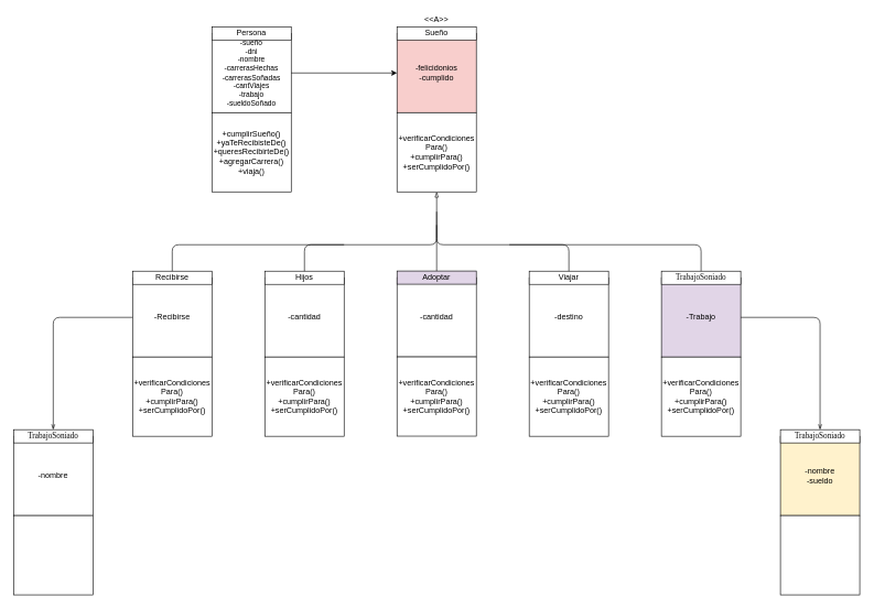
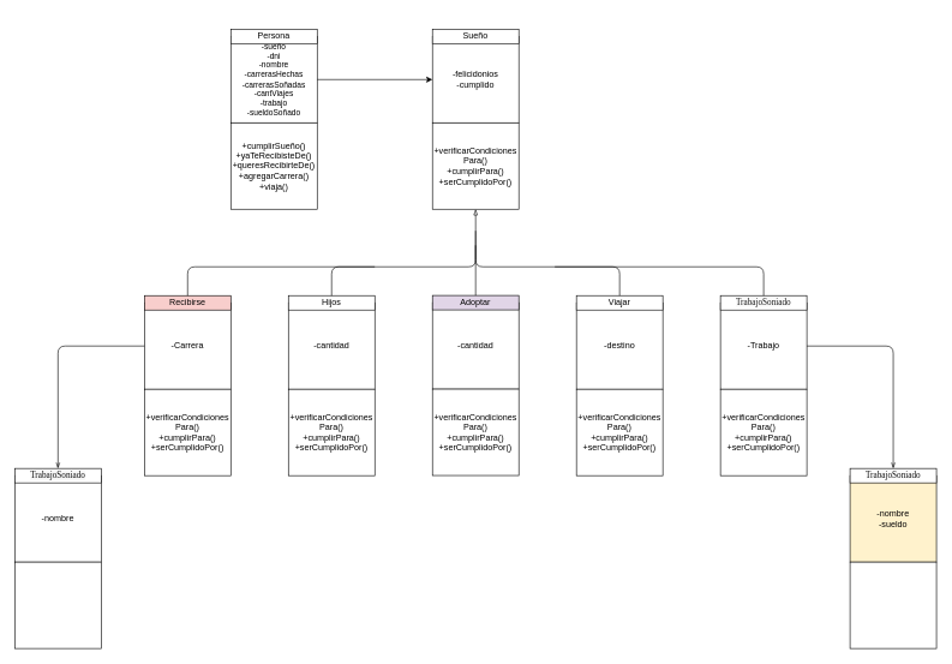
- <mxCell id="2" value="&amp;lt;&amp;lt;A&amp;gt;&amp;gt;" style="text;html=1;resizable=0;points=[];autosize=1;align=left;verticalAlign=top;spacingTop=-4;" vertex="1" parent="1"><mxGeometry x="640" y="20" width="50" height="20" as="geometry" /></mxCell>
- <mxCell id="4" value="&lt;div&gt;&lt;span&gt;-felicidonios&lt;/span&gt;&lt;/div&gt;&lt;div&gt;&lt;span&gt;-cumplido&lt;/span&gt;&lt;/div&gt;" style="whiteSpace=wrap;html=1;aspect=fixed;align=center;fillColor=#f8cecc;" vertex="1" parent="3"><mxGeometry y="10" width="120" height="120" as="geometry" /></mxCell>
+ <mxCell id="4" value="&lt;div&gt;&lt;span&gt;-felicidonios&lt;/span&gt;&lt;/div&gt;&lt;div&gt;&lt;span&gt;-cumplido&lt;/span&gt;&lt;/div&gt;" style="whiteSpace=wrap;html=1;aspect=fixed;align=center;" vertex="1" parent="3"><mxGeometry y="10" width="120" height="120" as="geometry" /></mxCell>
- <mxCell id="21" value="Recibirse" style="rounded=0;whiteSpace=wrap;html=1;" vertex="1" parent="19"><mxGeometry width="120" height="20" as="geometry" /></mxCell>
+ <mxCell id="21" value="Recibirse" style="rounded=0;whiteSpace=wrap;html=1;fillColor=#f8cecc;" vertex="1" parent="19"><mxGeometry width="120" height="20" as="geometry" /></mxCell>
- <mxCell id="20" value="&lt;div&gt;-Recibirse&lt;/div&gt;" style="whiteSpace=wrap;html=1;aspect=fixed;align=center;" vertex="1" parent="19"><mxGeometry y="10" width="120" height="120" as="geometry" /></mxCell>
+ <mxCell id="20" value="&lt;div&gt;-Carrera&lt;/div&gt;" style="whiteSpace=wrap;html=1;aspect=fixed;align=center;" vertex="1" parent="19"><mxGeometry y="10" width="120" height="120" as="geometry" /></mxCell>
- <mxCell id="12" value="&lt;div&gt;-Trabajo&lt;/div&gt;" style="whiteSpace=wrap;html=1;aspect=fixed;align=center;fillColor=#e1d5e7;" vertex="1" parent="11"><mxGeometry y="10" width="120" height="120" as="geometry" /></mxCell>
+ <mxCell id="12" value="&lt;div&gt;-Trabajo&lt;/div&gt;" style="whiteSpace=wrap;html=1;aspect=fixed;align=center;" vertex="1" parent="11"><mxGeometry y="10" width="120" height="120" as="geometry" /></mxCell>
